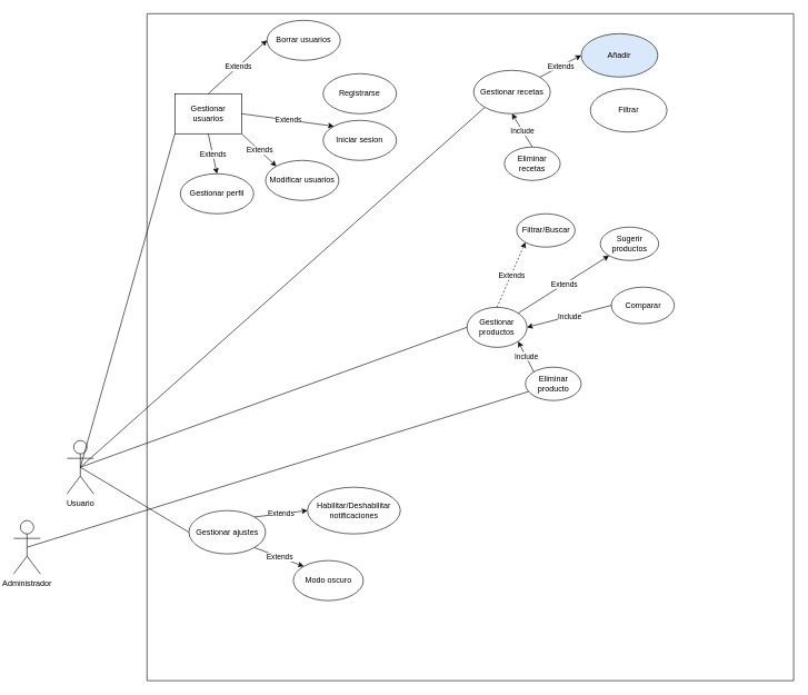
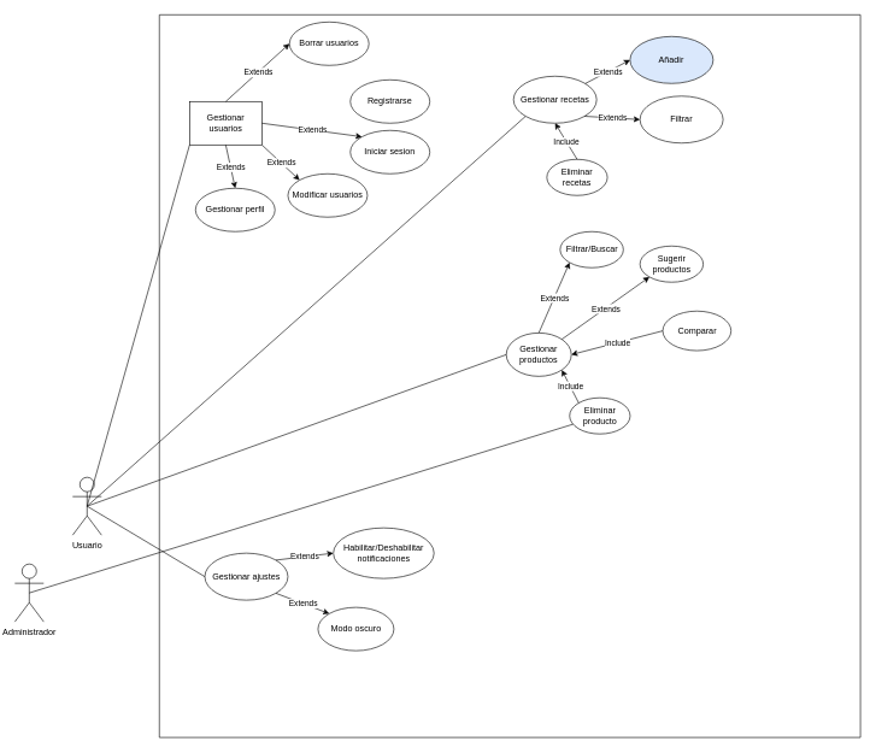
+ <mxCell id="17" value="" style="endArrow=classic;html=1;rounded=0;entryX=0;entryY=0.5;entryDx=0;entryDy=0;exitX=1;exitY=1;exitDx=0;exitDy=0;" parent="2" source="12" target="14" edge="1"><mxGeometry relative="1" as="geometry"><mxPoint x="597" y="104" as="sourcePoint" /><mxPoint x="647" y="73" as="targetPoint" /></mxGeometry></mxCell>
+ <mxCell id="18" value="Extends" style="edgeLabel;resizable=0;html=1;;align=center;verticalAlign=middle;" parent="17" connectable="0" vertex="1"><mxGeometry relative="1" as="geometry" /></mxCell>
- <mxCell id="44" value="Sugerir productos" style="ellipse;whiteSpace=wrap;html=1;" vertex="1" parent="2"><mxGeometry x="680" y="320" width="87.5" height="50" as="geometry" /></mxCell>
+ <mxCell id="44" value="Sugerir productos" style="ellipse;whiteSpace=wrap;html=1;" vertex="1" parent="2"><mxGeometry x="665" y="320" width="87.5" height="50" as="geometry" /></mxCell>
- <mxCell id="7" value="" style="endArrow=classic;html=1;rounded=0;exitX=0.5;exitY=0;exitDx=0;exitDy=0;entryX=0;entryY=1;entryDx=0;entryDy=0;dashed=1;" parent="2" source="3" target="4" edge="1"><mxGeometry relative="1" as="geometry"><mxPoint x="836.25" y="230.25" as="sourcePoint" /><mxPoint x="742.25" y="211.25" as="targetPoint" /></mxGeometry></mxCell>
+ <mxCell id="7" value="" style="endArrow=classic;html=1;rounded=0;exitX=0.5;exitY=0;exitDx=0;exitDy=0;entryX=0;entryY=1;entryDx=0;entryDy=0;" parent="2" source="3" target="4" edge="1"><mxGeometry relative="1" as="geometry"><mxPoint x="836.25" y="230.25" as="sourcePoint" /><mxPoint x="742.25" y="211.25" as="targetPoint" /></mxGeometry></mxCell>
